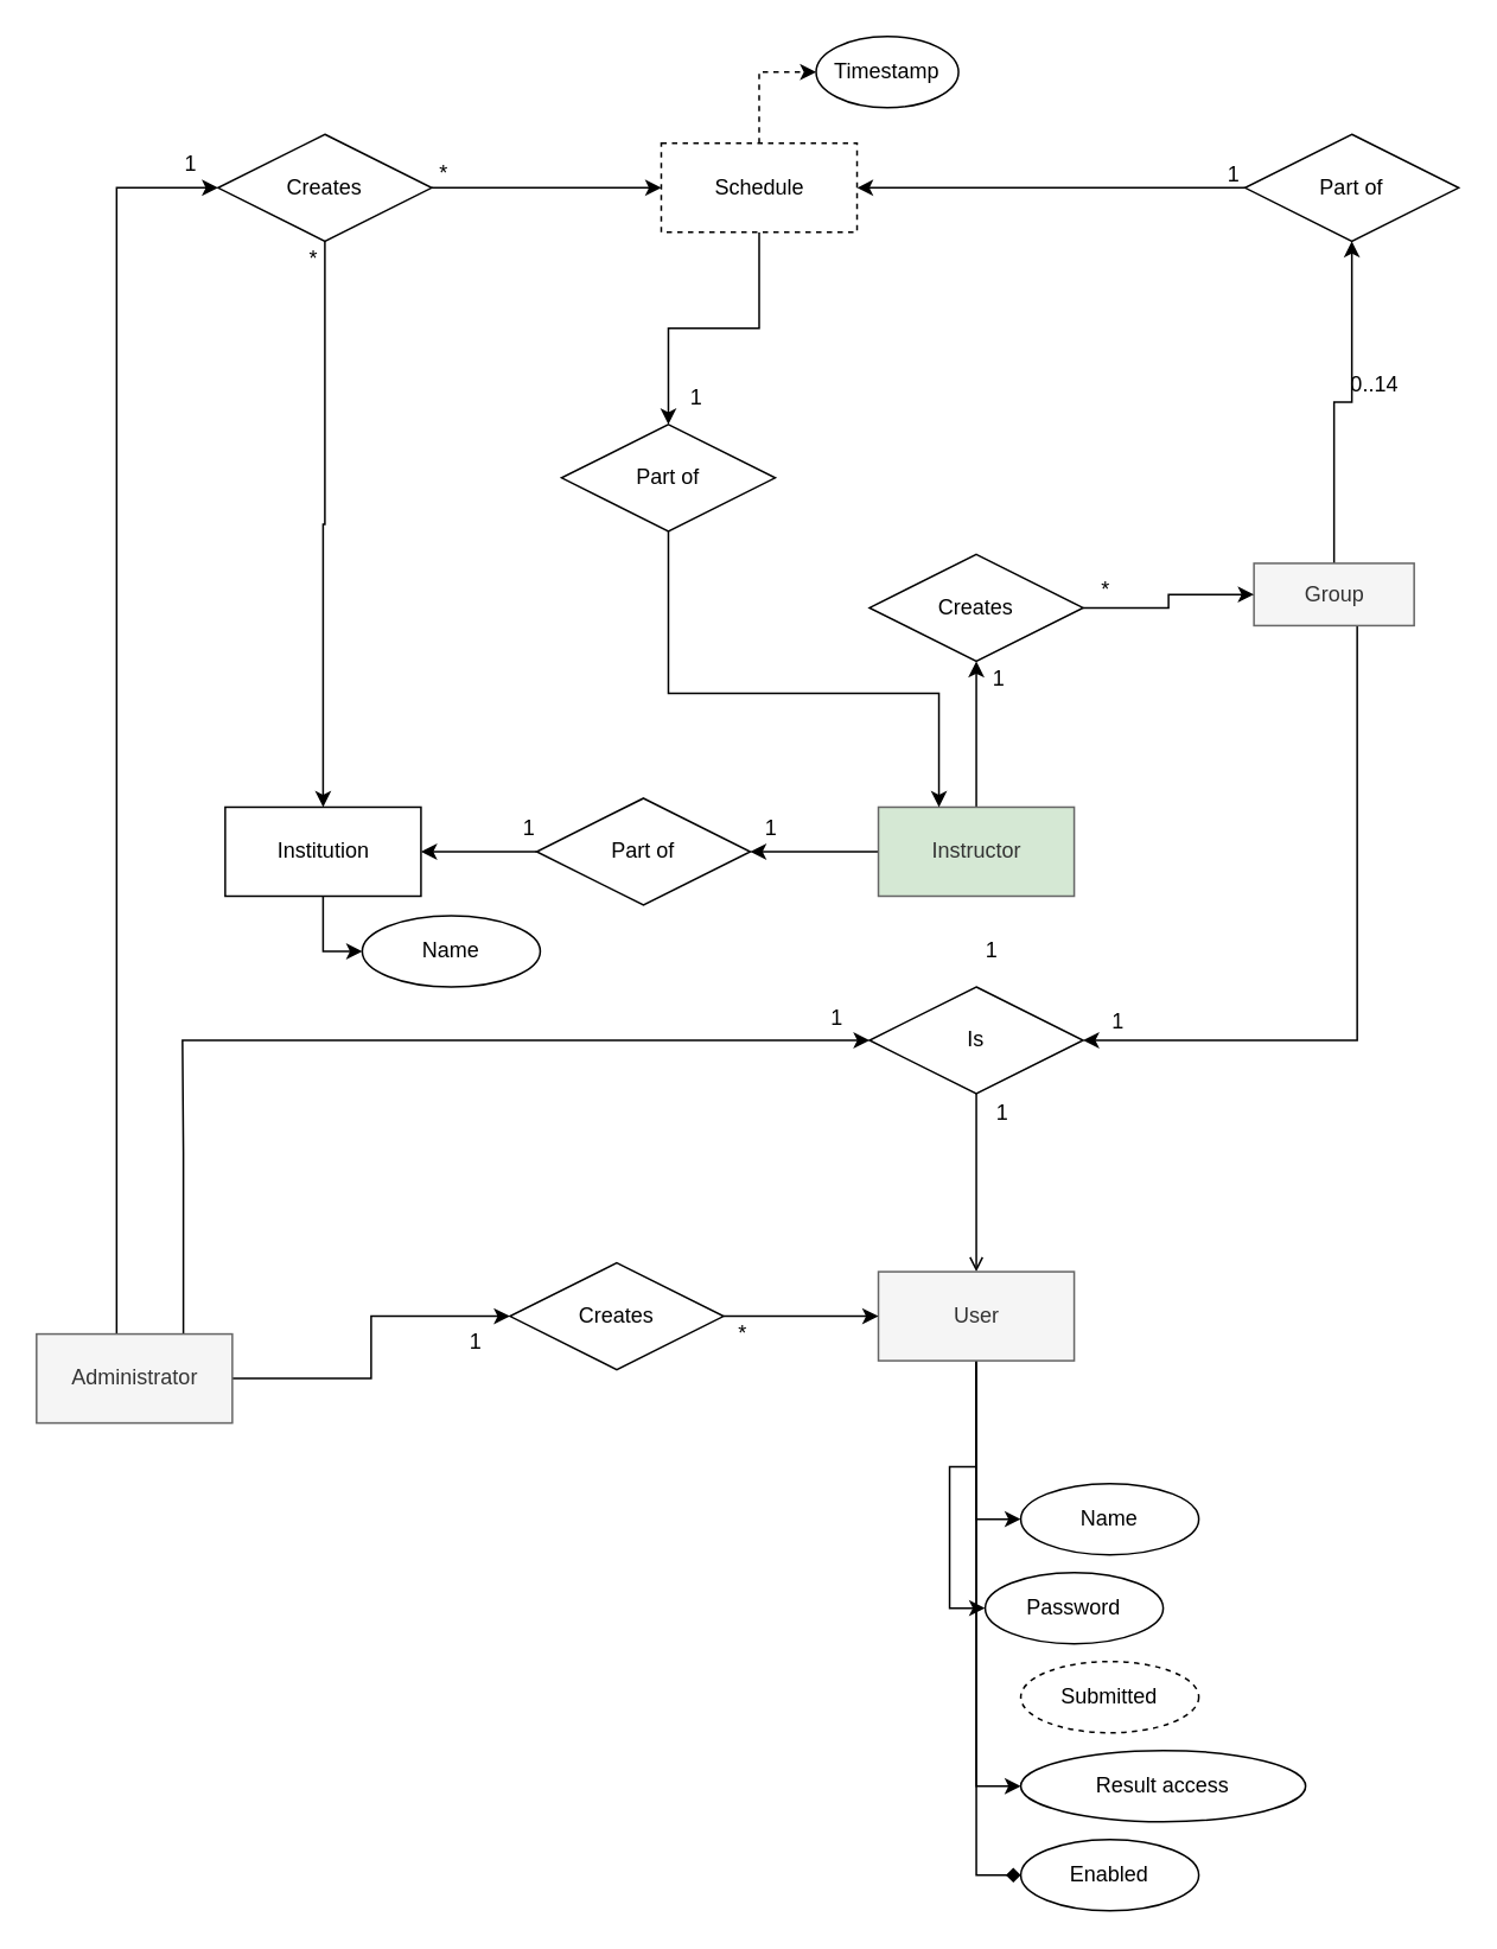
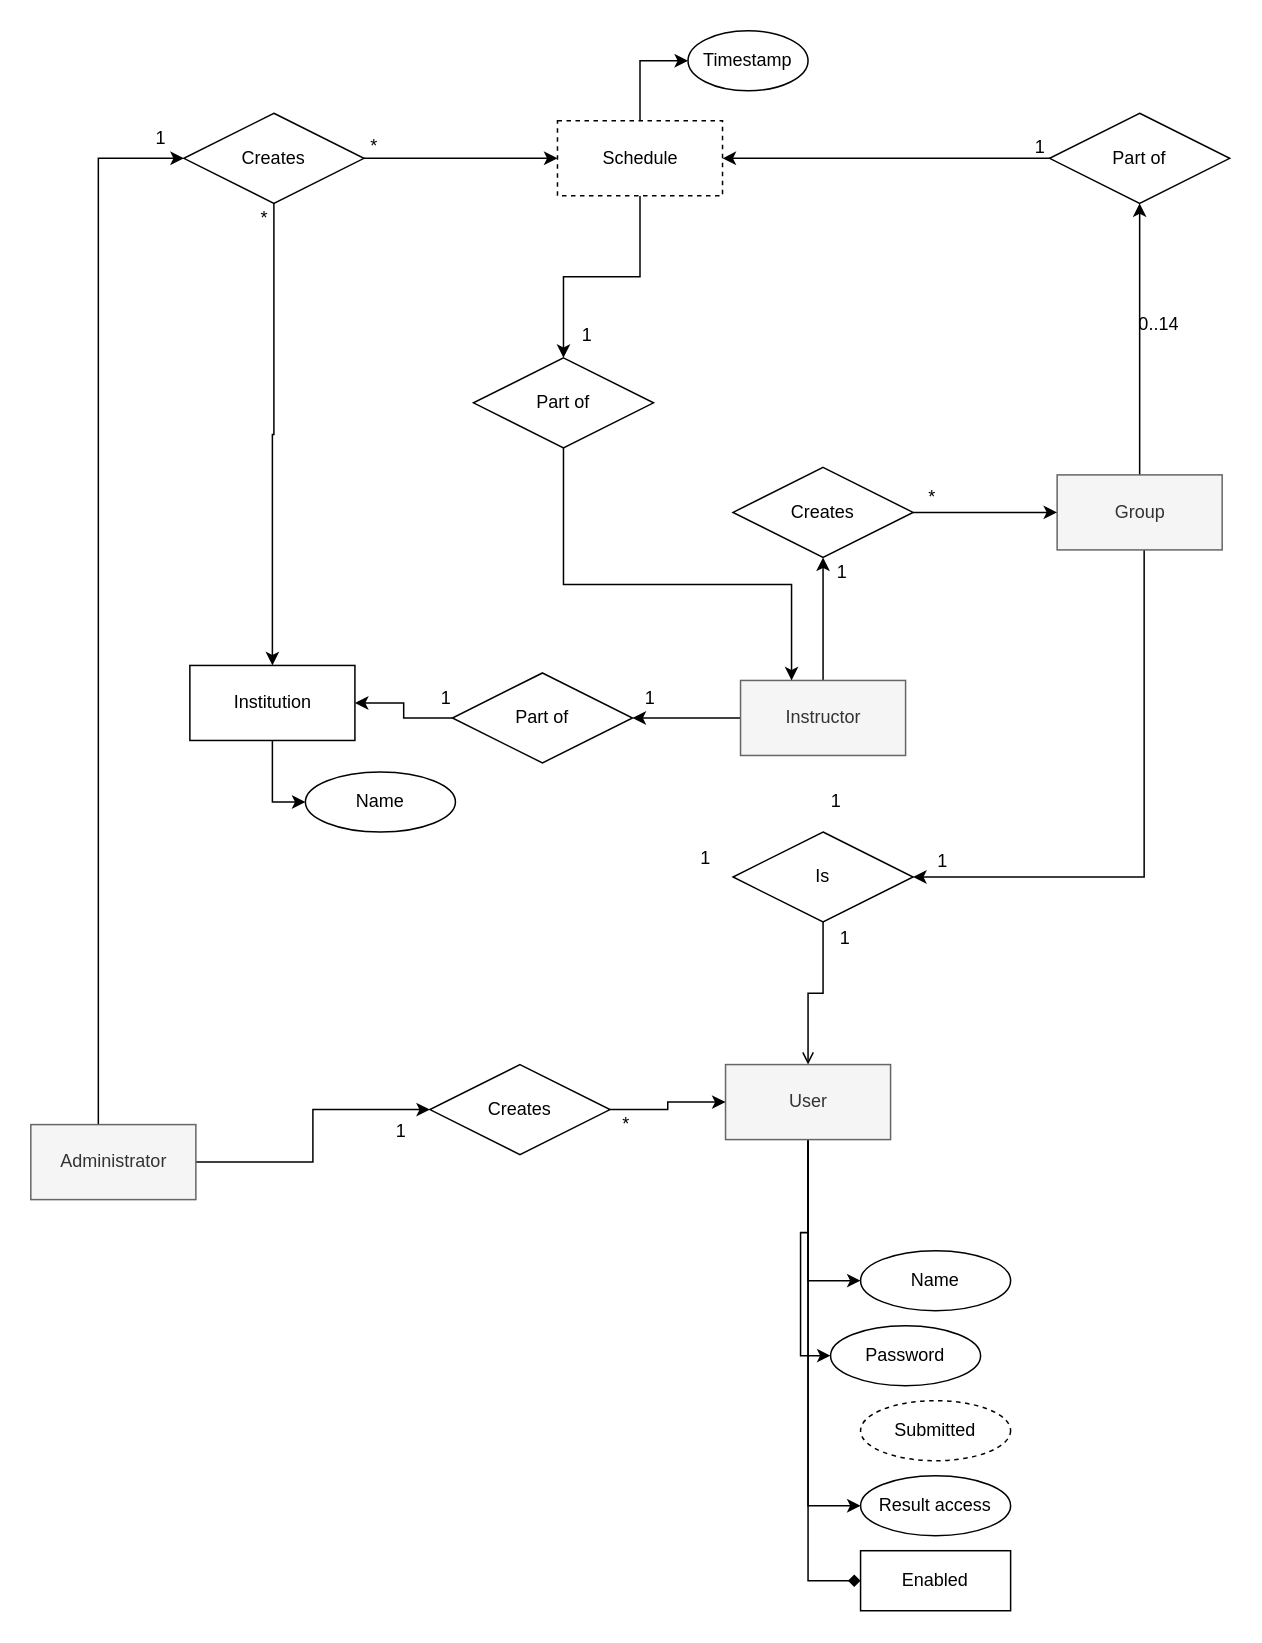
- <mxCell id="37" style="edgeStyle=orthogonalEdgeStyle;rounded=0;orthogonalLoop=1;jettySize=auto;html=1;entryX=0;entryY=0.5;entryDx=0;entryDy=0;dashed=1;" parent="1" source="39" target="45" edge="1"><mxGeometry relative="1" as="geometry" /></mxCell>
+ <mxCell id="37" style="edgeStyle=orthogonalEdgeStyle;rounded=0;orthogonalLoop=1;jettySize=auto;html=1;entryX=0;entryY=0.5;entryDx=0;entryDy=0;" parent="1" source="39" target="45" edge="1"><mxGeometry relative="1" as="geometry" /></mxCell>
- <mxCell id="20" value="Group" style="html=1;fillColor=#f5f5f5;strokeColor=#666666;fontColor=#333333;" parent="1" vertex="1"><mxGeometry x="704" y="316" width="90" height="35" as="geometry" /></mxCell>
+ <mxCell id="20" value="Group" style="html=1;fillColor=#f5f5f5;strokeColor=#666666;fontColor=#333333;" parent="1" vertex="1"><mxGeometry x="704" y="316" width="110" height="50" as="geometry" /></mxCell>
- <mxCell id="26" value="Institution" style="html=1;" parent="1" vertex="1"><mxGeometry x="126" y="453" width="110" height="50" as="geometry" /></mxCell>
+ <mxCell id="26" value="Institution" style="html=1;" parent="1" vertex="1"><mxGeometry x="126" y="443" width="110" height="50" as="geometry" /></mxCell>
- <mxCell id="17" value="Instructor" style="html=1;fillColor=#d5e8d4;strokeColor=#666666;fontColor=#333333;" parent="1" vertex="1"><mxGeometry x="493" y="453" width="110" height="50" as="geometry" /></mxCell>
+ <mxCell id="17" value="Instructor" style="html=1;fillColor=#f5f5f5;strokeColor=#666666;fontColor=#333333;" parent="1" vertex="1"><mxGeometry x="493" y="453" width="110" height="50" as="geometry" /></mxCell>
- <mxCell id="11" style="edgeStyle=orthogonalEdgeStyle;rounded=0;orthogonalLoop=1;jettySize=auto;html=1;exitX=0.75;exitY=0;exitDx=0;exitDy=0;" parent="1" source="14" target="3" edge="1"><mxGeometry relative="1" as="geometry"><Array as="points"><mxPoint x="102" y="647" /><mxPoint x="102" y="584" /></Array></mxGeometry></mxCell>
- <mxCell id="8" value="User" style="html=1;fillColor=#f5f5f5;strokeColor=#666666;fontColor=#333333;" parent="1" vertex="1"><mxGeometry x="493" y="714" width="110" height="50" as="geometry" /></mxCell>
+ <mxCell id="8" value="User" style="html=1;fillColor=#f5f5f5;strokeColor=#666666;fontColor=#333333;" parent="1" vertex="1"><mxGeometry x="483" y="709" width="110" height="50" as="geometry" /></mxCell>
- <mxCell id="55" value="Result access" style="ellipse;whiteSpace=wrap;html=1;align=center;" parent="1" vertex="1"><mxGeometry x="573" y="983" width="160" height="40" as="geometry" /></mxCell>
+ <mxCell id="55" value="Result access" style="ellipse;whiteSpace=wrap;html=1;align=center;" parent="1" vertex="1"><mxGeometry x="573" y="983" width="100" height="40" as="geometry" /></mxCell>
- <mxCell id="56" value="Enabled" style="ellipse;whiteSpace=wrap;html=1;align=center;" parent="1" vertex="1"><mxGeometry x="573" y="1033" width="100" height="40" as="geometry" /></mxCell>
+ <mxCell id="56" value="Enabled" style="whiteSpace=wrap;html=1;align=center;rounded=0;" parent="1" vertex="1"><mxGeometry x="573" y="1033" width="100" height="40" as="geometry" /></mxCell>
